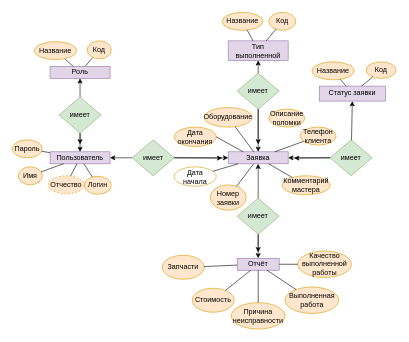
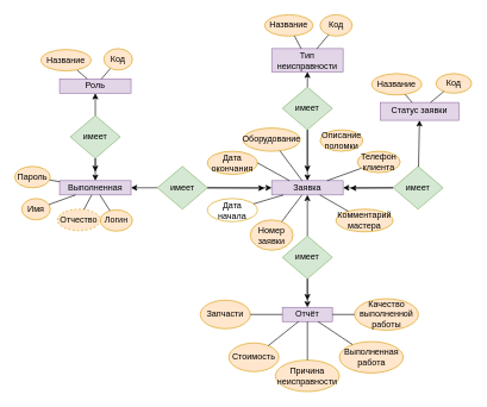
- <mxCell id="9" value="Тип выполненной" style="rounded=0;whiteSpace=wrap;html=1;fillColor=#e1d5e7;strokeColor=#9673a6;" parent="1" vertex="1"><mxGeometry x="380" y="67.5" width="100" height="32.5" as="geometry" /></mxCell>
+ <mxCell id="9" value="Тип неисправности" style="rounded=0;whiteSpace=wrap;html=1;fillColor=#e1d5e7;strokeColor=#9673a6;" parent="1" vertex="1"><mxGeometry x="380" y="67.5" width="100" height="32.5" as="geometry" /></mxCell>
- <mxCell id="14" value="Пользователь" style="rounded=0;whiteSpace=wrap;html=1;fillColor=#e1d5e7;strokeColor=#9673a6;" parent="1" vertex="1"><mxGeometry x="83" y="252.5" width="100" height="20" as="geometry" /></mxCell>
+ <mxCell id="14" value="Выполненная" style="rounded=0;whiteSpace=wrap;html=1;fillColor=#e1d5e7;strokeColor=#9673a6;" parent="1" vertex="1"><mxGeometry x="83" y="252.5" width="100" height="20" as="geometry" /></mxCell>
- <mxCell id="50" value="Запчасти" style="ellipse;whiteSpace=wrap;html=1;fillColor=#ffe6cc;strokeColor=#d79b00;" parent="1" vertex="1"><mxGeometry x="270" y="425" width="70" height="40" as="geometry" /></mxCell>
+ <mxCell id="50" value="Запчасти" style="ellipse;whiteSpace=wrap;html=1;fillColor=#ffe6cc;strokeColor=#d79b00;" parent="1" vertex="1"><mxGeometry x="280" y="420" width="70" height="40" as="geometry" /></mxCell>
